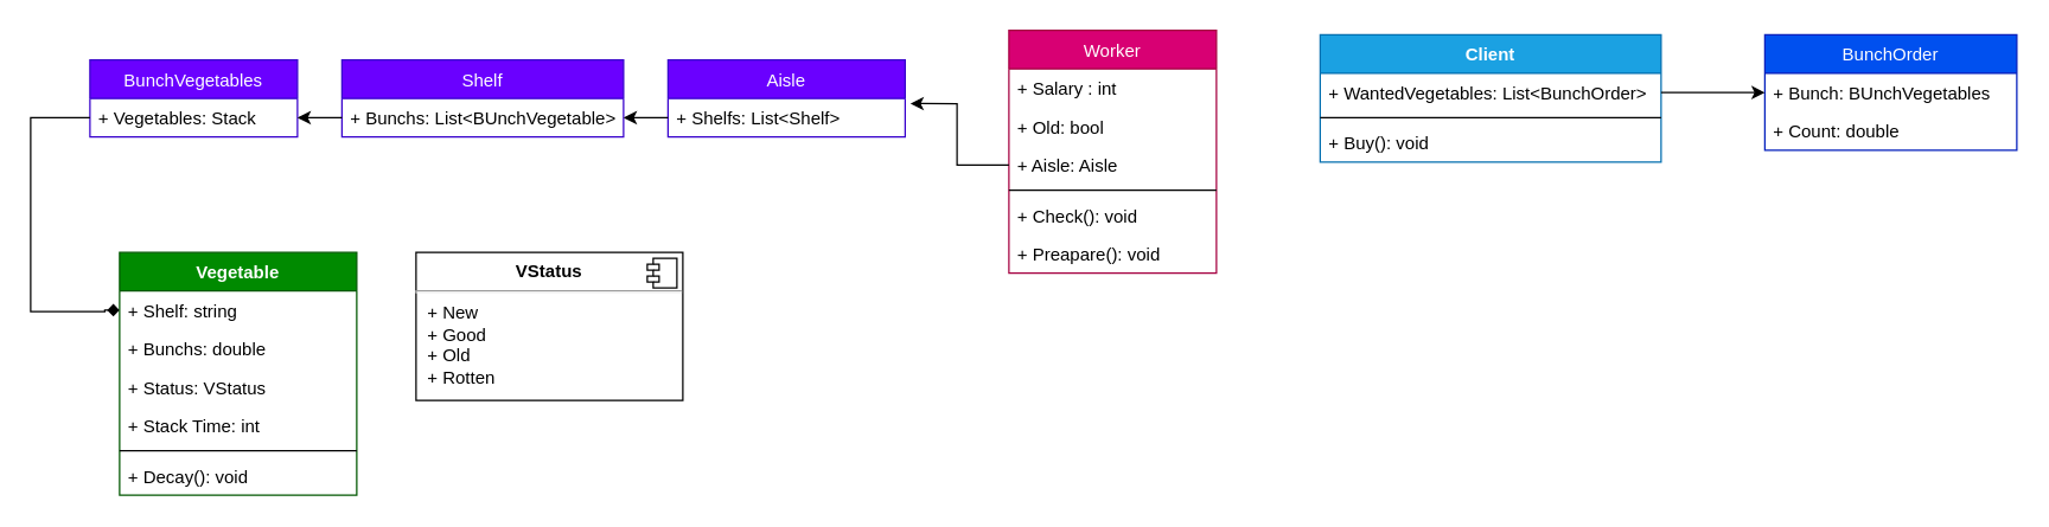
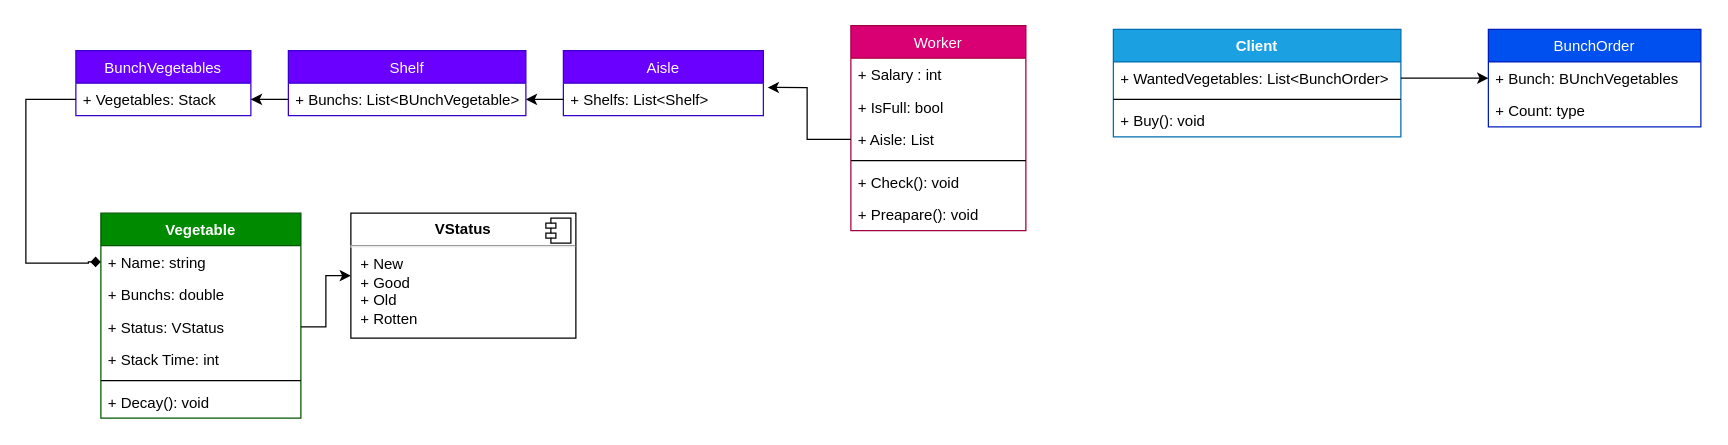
- <mxCell id="23" value="+ Old: bool" style="text;strokeColor=none;fillColor=none;align=left;verticalAlign=top;spacingLeft=4;spacingRight=4;overflow=hidden;rotatable=0;points=[[0,0.5],[1,0.5]];portConstraint=eastwest;" parent="21" vertex="1"><mxGeometry y="52" width="140" height="26" as="geometry" /></mxCell>
+ <mxCell id="23" value="+ IsFull: bool" style="text;strokeColor=none;fillColor=none;align=left;verticalAlign=top;spacingLeft=4;spacingRight=4;overflow=hidden;rotatable=0;points=[[0,0.5],[1,0.5]];portConstraint=eastwest;" parent="21" vertex="1"><mxGeometry y="52" width="140" height="26" as="geometry" /></mxCell>
- <mxCell id="35" value="+ Count: double" style="text;strokeColor=none;fillColor=none;align=left;verticalAlign=top;spacingLeft=4;spacingRight=4;overflow=hidden;rotatable=0;points=[[0,0.5],[1,0.5]];portConstraint=eastwest;" vertex="1" parent="33"><mxGeometry y="52" width="170" height="26" as="geometry" /></mxCell>
+ <mxCell id="35" value="+ Count: type" style="text;strokeColor=none;fillColor=none;align=left;verticalAlign=top;spacingLeft=4;spacingRight=4;overflow=hidden;rotatable=0;points=[[0,0.5],[1,0.5]];portConstraint=eastwest;" vertex="1" parent="33"><mxGeometry y="52" width="170" height="26" as="geometry" /></mxCell>
- <mxCell id="24" value="+ Aisle: Aisle" style="text;strokeColor=none;fillColor=none;align=left;verticalAlign=top;spacingLeft=4;spacingRight=4;overflow=hidden;rotatable=0;points=[[0,0.5],[1,0.5]];portConstraint=eastwest;" parent="21" vertex="1"><mxGeometry y="78" width="140" height="26" as="geometry" /></mxCell>
+ <mxCell id="24" value="+ Aisle: List" style="text;strokeColor=none;fillColor=none;align=left;verticalAlign=top;spacingLeft=4;spacingRight=4;overflow=hidden;rotatable=0;points=[[0,0.5],[1,0.5]];portConstraint=eastwest;" parent="21" vertex="1"><mxGeometry y="78" width="140" height="26" as="geometry" /></mxCell>
- <mxCell id="9" value="+ Shelf: string" style="text;strokeColor=none;fillColor=none;align=left;verticalAlign=top;spacingLeft=4;spacingRight=4;overflow=hidden;rotatable=0;points=[[0,0.5],[1,0.5]];portConstraint=eastwest;" parent="8" vertex="1"><mxGeometry y="26" width="160" height="26" as="geometry" /></mxCell>
+ <mxCell id="9" value="+ Name: string" style="text;strokeColor=none;fillColor=none;align=left;verticalAlign=top;spacingLeft=4;spacingRight=4;overflow=hidden;rotatable=0;points=[[0,0.5],[1,0.5]];portConstraint=eastwest;" parent="8" vertex="1"><mxGeometry y="26" width="160" height="26" as="geometry" /></mxCell>
+ <mxCell id="17" style="edgeStyle=orthogonalEdgeStyle;rounded=0;orthogonalLoop=1;jettySize=auto;html=1;" parent="1" source="11" target="15" edge="1"><mxGeometry relative="1" as="geometry" /></mxCell>
